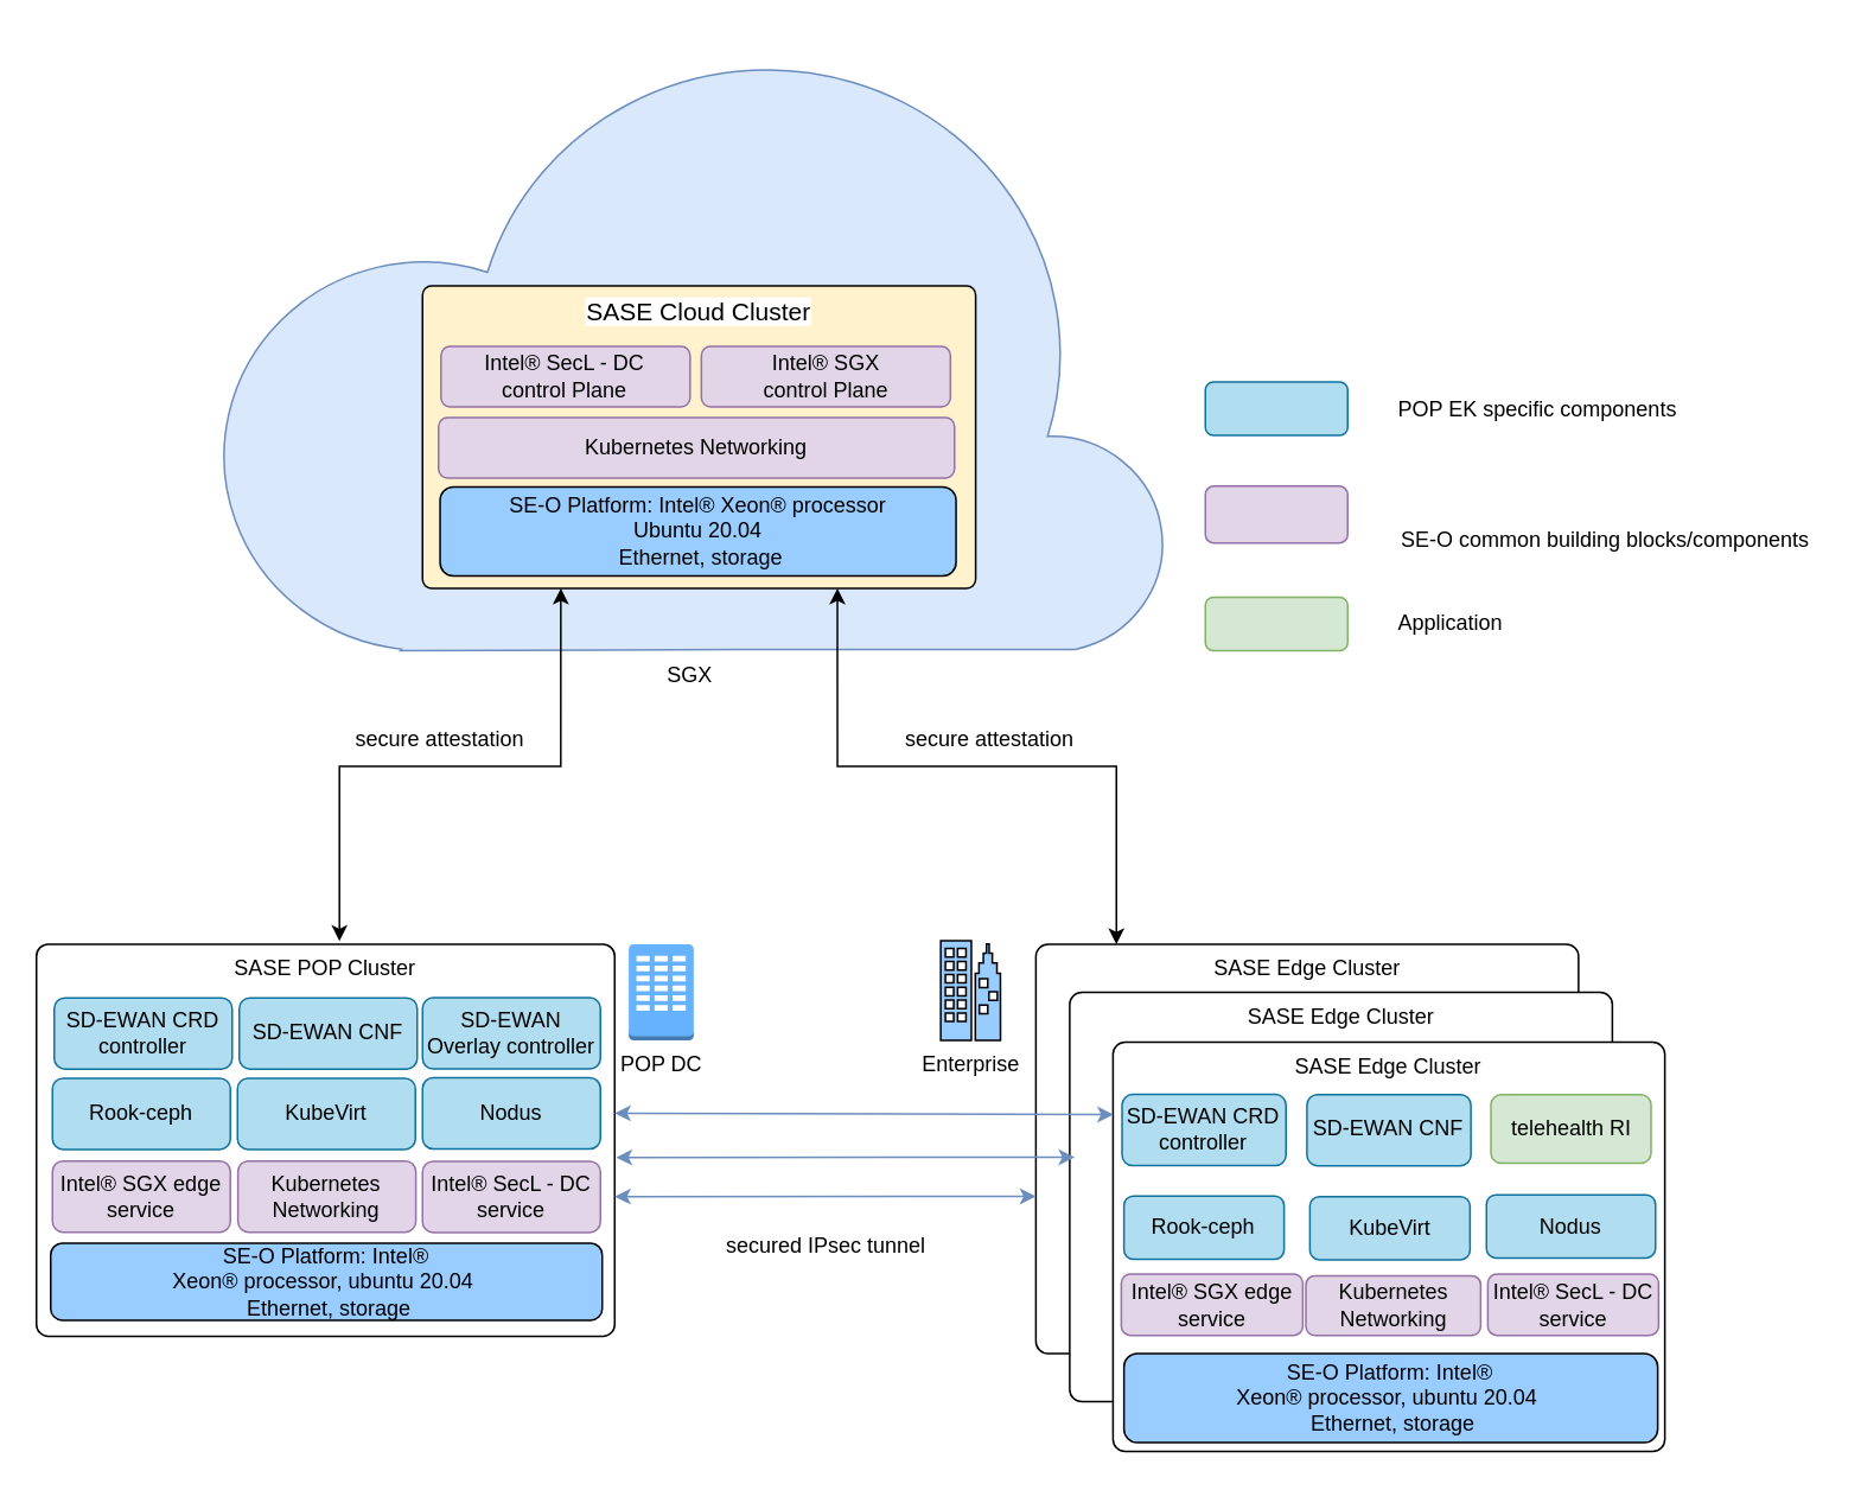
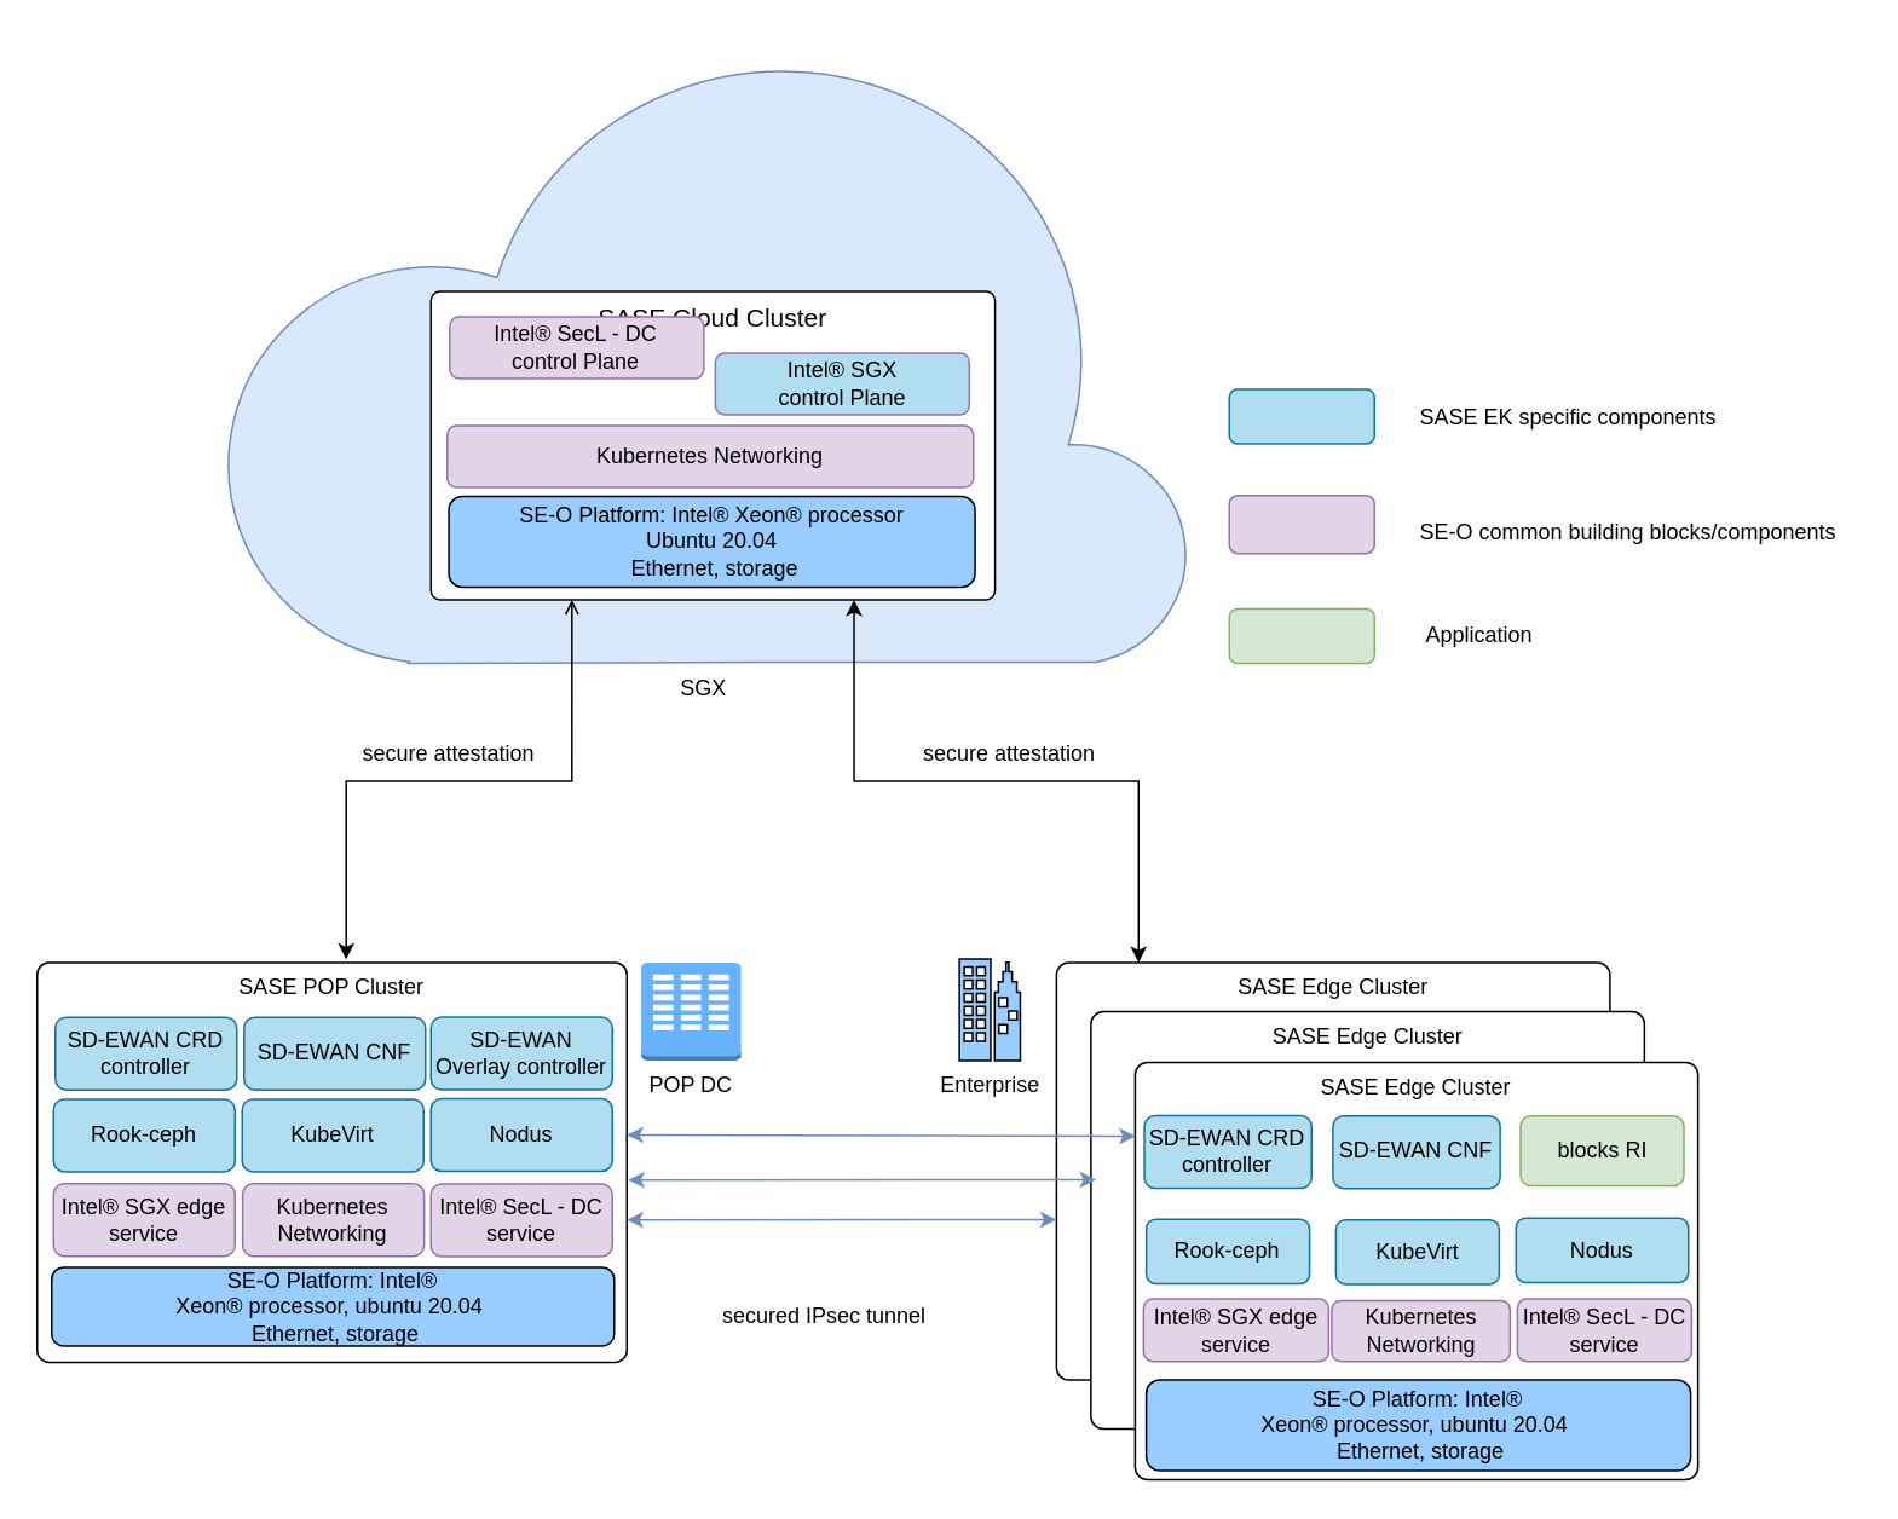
- <mxCell id="6" value="&lt;span style=&quot;color: rgb(0 , 0 , 0) ; font-family: &amp;#34;helvetica&amp;#34; ; font-size: 14px ; font-style: normal ; font-weight: 400 ; letter-spacing: normal ; text-align: center ; text-indent: 0px ; text-transform: none ; word-spacing: 0px ; background-color: rgb(255 , 255 , 255) ; display: inline ; float: none&quot;&gt;SASE Cloud Cluster&lt;/span&gt;" style="rounded=1;whiteSpace=wrap;html=1;align=center;verticalAlign=top;arcSize=3;fillColor=#fff2cc;" vertex="1" parent="1"><mxGeometry x="237" y="160" width="310.9" height="170" as="geometry" /></mxCell>
+ <mxCell id="6" value="&lt;span style=&quot;color: rgb(0 , 0 , 0) ; font-family: &amp;#34;helvetica&amp;#34; ; font-size: 14px ; font-style: normal ; font-weight: 400 ; letter-spacing: normal ; text-align: center ; text-indent: 0px ; text-transform: none ; word-spacing: 0px ; background-color: rgb(255 , 255 , 255) ; display: inline ; float: none&quot;&gt;SASE Cloud Cluster&lt;/span&gt;" style="rounded=1;whiteSpace=wrap;html=1;align=center;verticalAlign=top;arcSize=3;" vertex="1" parent="1"><mxGeometry x="237" y="160" width="310.9" height="170" as="geometry" /></mxCell>
- <mxCell id="36" value="&lt;span&gt;Intel® SecL - DC&lt;br&gt;control Plane&lt;/span&gt;" style="rounded=1;whiteSpace=wrap;html=1;align=center;fillColor=#e1d5e7;strokeColor=#9673a6;" vertex="1" parent="1"><mxGeometry x="247.4" y="194" width="140" height="34" as="geometry" /></mxCell>
+ <mxCell id="36" value="&lt;span&gt;Intel® SecL - DC&lt;br&gt;control Plane&lt;/span&gt;" style="rounded=1;whiteSpace=wrap;html=1;align=center;fillColor=#e1d5e7;strokeColor=#9673a6;" vertex="1" parent="1"><mxGeometry x="247.4" y="174" width="140" height="34" as="geometry" /></mxCell>
- <mxCell id="37" value="Intel® SGX&lt;br&gt;control Plane" style="rounded=1;whiteSpace=wrap;html=1;align=center;fillColor=#e1d5e7;strokeColor=#9673a6;" vertex="1" parent="1"><mxGeometry x="393.72" y="194" width="140" height="34" as="geometry" /></mxCell>
+ <mxCell id="37" value="Intel® SGX&lt;br&gt;control Plane" style="rounded=1;whiteSpace=wrap;html=1;align=center;fillColor=#b1ddf0;strokeColor=#9673a6;" vertex="1" parent="1"><mxGeometry x="393.72" y="194" width="140" height="34" as="geometry" /></mxCell>
- <mxCell id="28" value="POP EK specific components" style="text;html=1;strokeColor=none;fillColor=none;align=center;verticalAlign=middle;whiteSpace=wrap;rounded=0;" vertex="1" parent="1"><mxGeometry x="772" y="215" width="183.5" height="30" as="geometry" /></mxCell>
+ <mxCell id="28" value="SASE EK specific components" style="text;html=1;strokeColor=none;fillColor=none;align=center;verticalAlign=middle;whiteSpace=wrap;rounded=0;" vertex="1" parent="1"><mxGeometry x="772" y="215" width="183.5" height="30" as="geometry" /></mxCell>
- <mxCell id="30" value="SE-O common building blocks/components" style="text;html=1;strokeColor=none;fillColor=none;align=center;verticalAlign=middle;whiteSpace=wrap;rounded=0;" vertex="1" parent="1"><mxGeometry x="775" y="287.5" width="253.5" height="30" as="geometry" /></mxCell>
+ <mxCell id="30" value="SE-O common building blocks/components" style="text;html=1;strokeColor=none;fillColor=none;align=center;verticalAlign=middle;whiteSpace=wrap;rounded=0;" vertex="1" parent="1"><mxGeometry x="770" y="277.5" width="253.5" height="30" as="geometry" /></mxCell>
- <mxCell id="18" value="" style="endArrow=classic;startArrow=classic;html=1;rounded=0;fontSize=14;exitX=0.524;exitY=-0.008;exitDx=0;exitDy=0;exitPerimeter=0;entryX=0.25;entryY=1;entryDx=0;entryDy=0;edgeStyle=orthogonalEdgeStyle;" edge="1" parent="1" source="4" target="6"><mxGeometry width="50" height="50" relative="1" as="geometry"><mxPoint x="187" y="520" as="sourcePoint" /><mxPoint x="278.471" y="327" as="targetPoint" /></mxGeometry></mxCell>
+ <mxCell id="18" value="" style="endArrow=open;startArrow=classic;html=1;rounded=0;fontSize=14;exitX=0.524;exitY=-0.008;exitDx=0;exitDy=0;exitPerimeter=0;entryX=0.25;entryY=1;entryDx=0;entryDy=0;edgeStyle=orthogonalEdgeStyle;" edge="1" parent="1" source="4" target="6"><mxGeometry width="50" height="50" relative="1" as="geometry"><mxPoint x="187" y="520" as="sourcePoint" /><mxPoint x="278.471" y="327" as="targetPoint" /></mxGeometry></mxCell>
- <mxCell id="14" value="POP DC" style="outlineConnect=0;dashed=0;verticalLabelPosition=bottom;verticalAlign=top;align=center;html=1;shape=mxgraph.aws3.corporate_data_center;fillColor=#66B2FF;gradientColor=none;" vertex="1" parent="1"><mxGeometry x="352.9" y="530" width="36.5" height="54" as="geometry" /></mxCell>
+ <mxCell id="14" value="POP DC" style="outlineConnect=0;dashed=0;verticalLabelPosition=bottom;verticalAlign=top;align=center;html=1;shape=mxgraph.aws3.corporate_data_center;fillColor=#66B2FF;gradientColor=none;" vertex="1" parent="1"><mxGeometry x="352.9" y="530" width="55" height="54" as="geometry" /></mxCell>
- <mxCell id="16" value="telehealth RI" style="rounded=1;whiteSpace=wrap;html=1;align=center;fillColor=#d5e8d4;strokeColor=#82b366;" vertex="1" parent="1"><mxGeometry x="837.5" y="614.44" width="90" height="38.62" as="geometry" /></mxCell>
+ <mxCell id="16" value="blocks RI" style="rounded=1;whiteSpace=wrap;html=1;align=center;fillColor=#d5e8d4;strokeColor=#82b366;" vertex="1" parent="1"><mxGeometry x="837.5" y="614.44" width="90" height="38.62" as="geometry" /></mxCell>
- <mxCell id="12" value="secured IPsec tunnel" style="text;html=1;strokeColor=none;fillColor=none;align=center;verticalAlign=middle;whiteSpace=wrap;rounded=0;" vertex="1" parent="1"><mxGeometry x="380.72" y="685" width="166" height="30" as="geometry" /></mxCell>
+ <mxCell id="12" value="secured IPsec tunnel" style="text;html=1;strokeColor=none;fillColor=none;align=center;verticalAlign=middle;whiteSpace=wrap;rounded=0;" vertex="1" parent="1"><mxGeometry x="370.72" y="710" width="166" height="30" as="geometry" /></mxCell>
